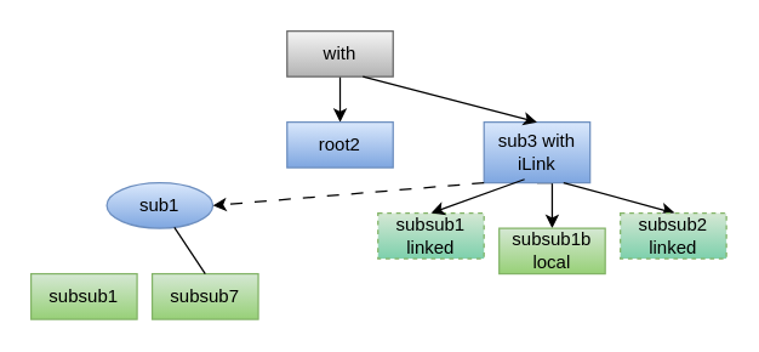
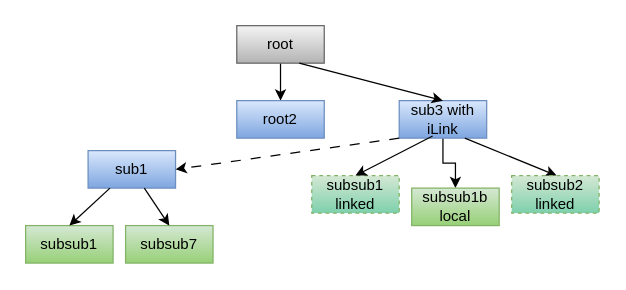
- <mxCell id="3" value="with" style="rounded=0;whiteSpace=wrap;html=1;fillStyle=auto;fillColor=#f5f5f5;gradientColor=#b3b3b3;strokeColor=#666666;shadow=0;fontColor=#000000;" vertex="1" parent="1"><mxGeometry x="189" y="20" width="70" height="30" as="geometry" /></mxCell>
+ <mxCell id="3" value="root" style="rounded=0;whiteSpace=wrap;html=1;fillStyle=auto;fillColor=#f5f5f5;gradientColor=#b3b3b3;strokeColor=#666666;shadow=0;fontColor=#000000;" vertex="1" parent="1"><mxGeometry x="189" y="20" width="70" height="30" as="geometry" /></mxCell>
- <mxCell id="7" value="sub3 with iLink" style="rounded=0;whiteSpace=wrap;html=1;fillColor=#dae8fc;gradientColor=#7ea6e0;strokeColor=#6c8ebf;fontColor=#000000;" vertex="1" parent="1"><mxGeometry x="319" y="80" width="70" height="40" as="geometry" /></mxCell>
+ <mxCell id="7" value="sub3 with iLink" style="rounded=0;whiteSpace=wrap;html=1;fillColor=#dae8fc;gradientColor=#7ea6e0;strokeColor=#6c8ebf;fontColor=#000000;" vertex="1" parent="1"><mxGeometry x="319" y="80" width="70" height="30" as="geometry" /></mxCell>
- <mxCell id="4" value="sub1" style="ellipse;whiteSpace=wrap;html=1;fillColor=#dae8fc;gradientColor=#7ea6e0;strokeColor=#6c8ebf;fontColor=#000000;" vertex="1" parent="1"><mxGeometry x="70" y="120" width="70" height="30" as="geometry" /></mxCell>
+ <mxCell id="4" value="sub1" style="rounded=0;whiteSpace=wrap;html=1;fillColor=#dae8fc;gradientColor=#7ea6e0;strokeColor=#6c8ebf;fontColor=#000000;" vertex="1" parent="1"><mxGeometry x="70" y="120" width="70" height="30" as="geometry" /></mxCell>
+ <mxCell id="11" value="" style="endArrow=classic;html=1;rounded=0;entryX=0.5;entryY=0;entryDx=0;entryDy=0;exitX=0.25;exitY=1;exitDx=0;exitDy=0;" edge="1" parent="1" source="4" target="9"><mxGeometry width="50" height="50" relative="1" as="geometry"><mxPoint x="240" y="310" as="sourcePoint" /><mxPoint x="290" y="260" as="targetPoint" /></mxGeometry></mxCell>
- <mxCell id="12" value="" style="endArrow=none;html=1;rounded=0;entryX=0.5;entryY=0;entryDx=0;entryDy=0;" edge="1" parent="1" source="4" target="10"><mxGeometry width="50" height="50" relative="1" as="geometry"><mxPoint x="115" y="160" as="sourcePoint" /><mxPoint x="65" y="190" as="targetPoint" /></mxGeometry></mxCell>
+ <mxCell id="12" value="" style="endArrow=classic;html=1;rounded=0;entryX=0.5;entryY=0;entryDx=0;entryDy=0;" edge="1" parent="1" source="4" target="10"><mxGeometry width="50" height="50" relative="1" as="geometry"><mxPoint x="115" y="160" as="sourcePoint" /><mxPoint x="65" y="190" as="targetPoint" /></mxGeometry></mxCell>
